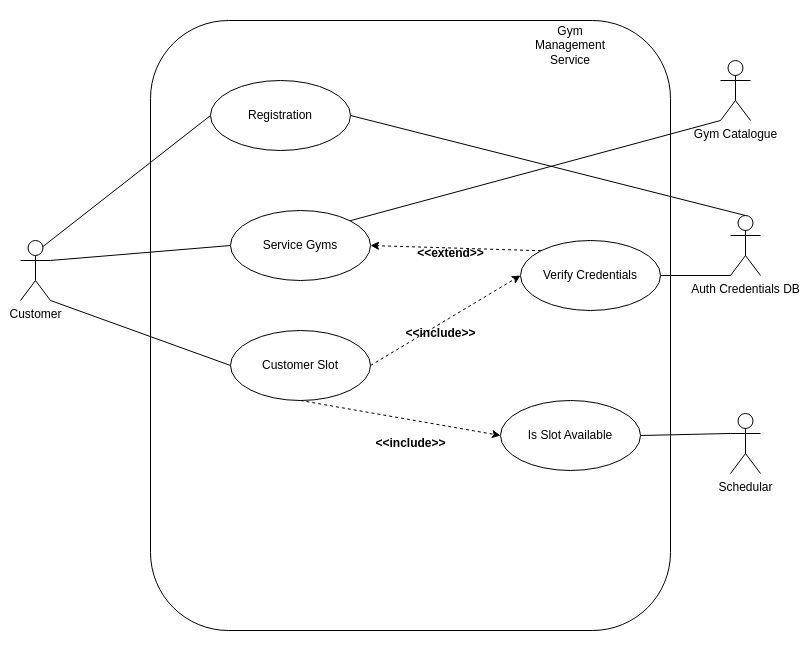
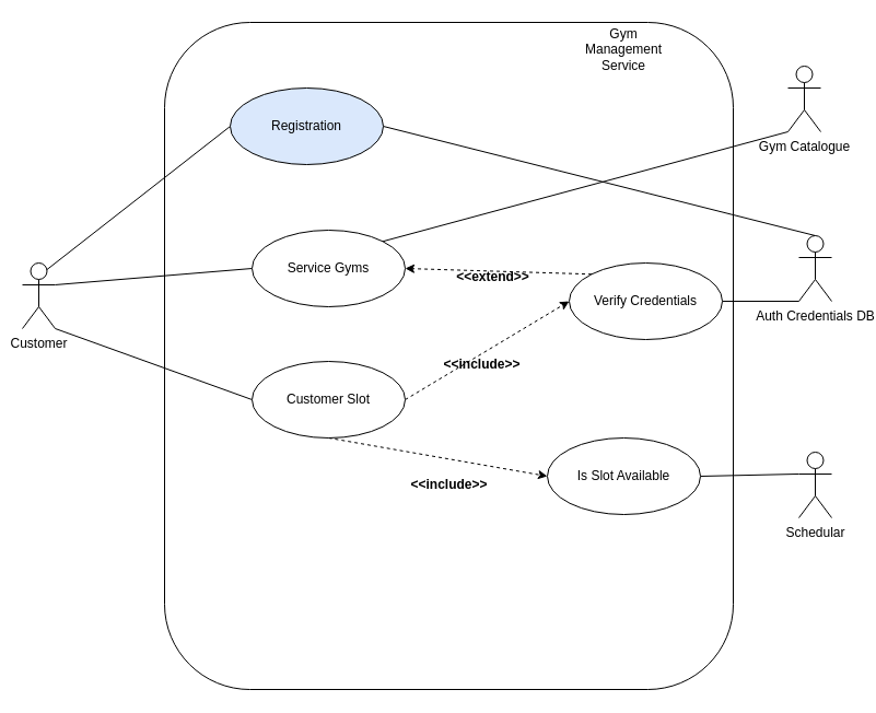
- <mxCell id="16" value="Registration" style="ellipse;whiteSpace=wrap;html=1;" vertex="1" parent="1"><mxGeometry x="210" y="80" width="140" height="70" as="geometry" /></mxCell>
+ <mxCell id="16" value="Registration" style="ellipse;whiteSpace=wrap;html=1;fillColor=#dae8fc;" vertex="1" parent="1"><mxGeometry x="210" y="80" width="140" height="70" as="geometry" /></mxCell>
